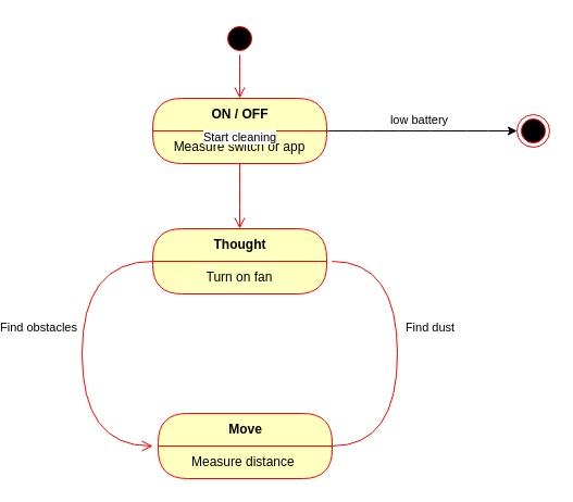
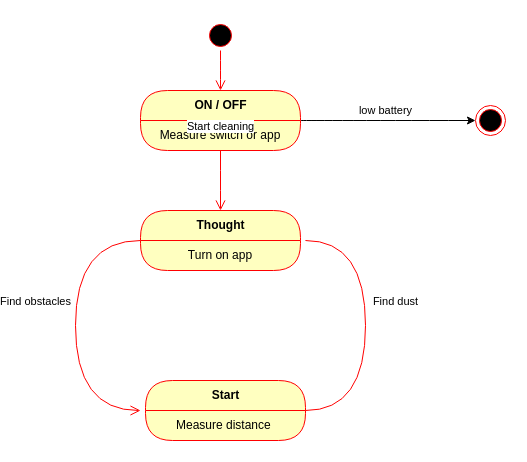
- <mxCell id="5" value="Turn on fan" style="text;html=1;strokeColor=none;fillColor=none;align=center;verticalAlign=middle;spacingLeft=4;spacingRight=4;whiteSpace=wrap;overflow=hidden;rotatable=0;fontColor=#000000;" vertex="1" parent="4"><mxGeometry y="30" width="160" height="30" as="geometry" /></mxCell>
+ <mxCell id="5" value="Turn on app" style="text;html=1;strokeColor=none;fillColor=none;align=center;verticalAlign=middle;spacingLeft=4;spacingRight=4;whiteSpace=wrap;overflow=hidden;rotatable=0;fontColor=#000000;" vertex="1" parent="4"><mxGeometry y="30" width="160" height="30" as="geometry" /></mxCell>
- <mxCell id="7" value="Move" style="swimlane;html=1;fontStyle=1;align=center;verticalAlign=middle;childLayout=stackLayout;horizontal=1;startSize=30;horizontalStack=0;resizeParent=0;resizeLast=1;container=0;fontColor=#000000;collapsible=0;rounded=1;arcSize=30;strokeColor=#ff0000;fillColor=#ffffc0;swimlaneFillColor=#ffffc0;" vertex="1" parent="1"><mxGeometry x="90" y="380" width="160" height="60" as="geometry" /></mxCell>
+ <mxCell id="7" value="Start" style="swimlane;html=1;fontStyle=1;align=center;verticalAlign=middle;childLayout=stackLayout;horizontal=1;startSize=30;horizontalStack=0;resizeParent=0;resizeLast=1;container=0;fontColor=#000000;collapsible=0;rounded=1;arcSize=30;strokeColor=#ff0000;fillColor=#ffffc0;swimlaneFillColor=#ffffc0;" vertex="1" parent="1"><mxGeometry x="90" y="380" width="160" height="60" as="geometry" /></mxCell>
